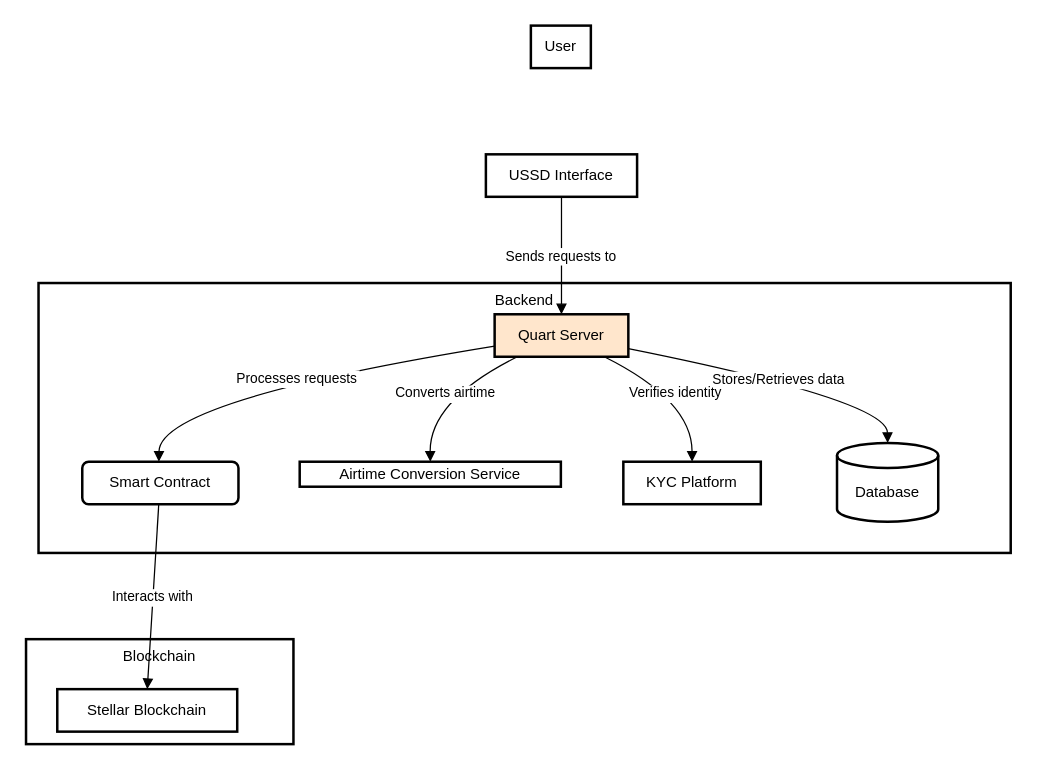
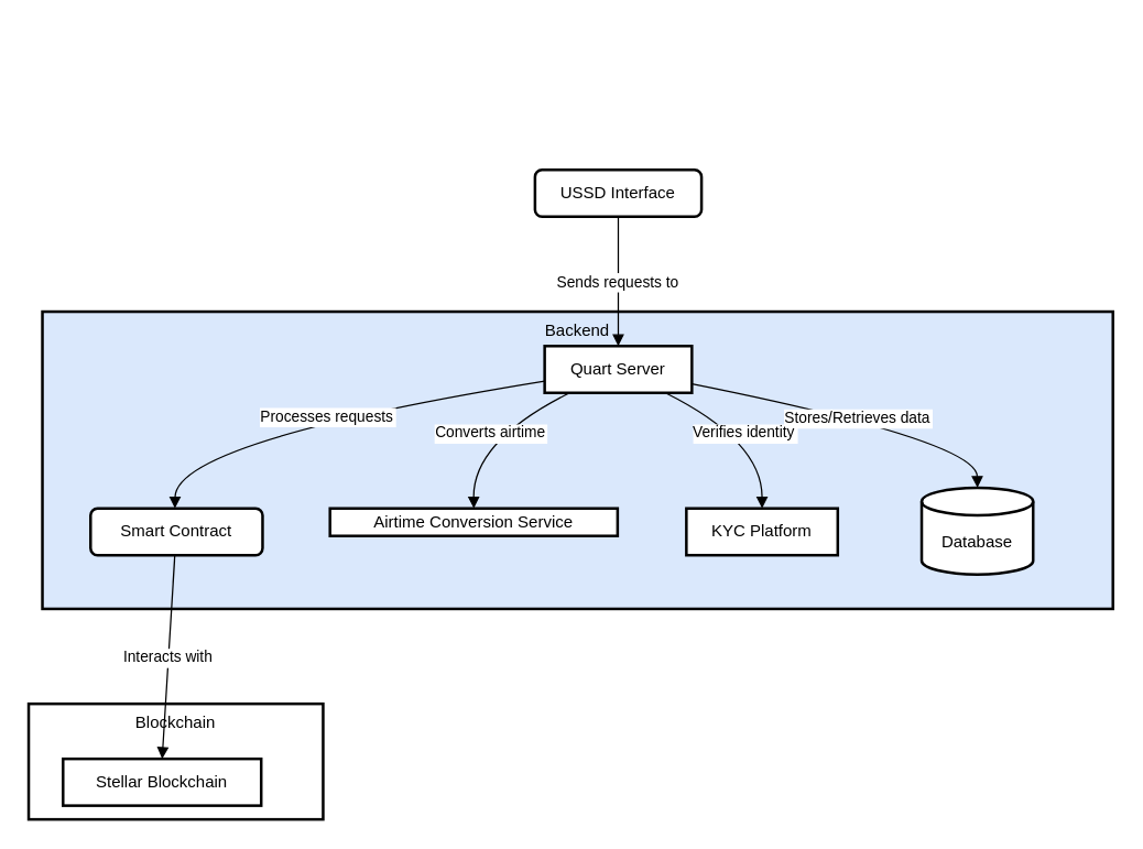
- <mxCell id="10" value="User" style="whiteSpace=wrap;strokeWidth=2;" vertex="1" parent="1"><mxGeometry x="424" y="20" width="48" height="34" as="geometry" /></mxCell>
- <mxCell id="11" value="USSD Interface" style="whiteSpace=wrap;strokeWidth=2;" vertex="1" parent="1"><mxGeometry x="388" y="123" width="121" height="34" as="geometry" /></mxCell>
+ <mxCell id="11" value="USSD Interface" style="whiteSpace=wrap;strokeWidth=2;rounded=1;" vertex="1" parent="1"><mxGeometry x="388" y="123" width="121" height="34" as="geometry" /></mxCell>
- <mxCell id="5" value="Quart Server" style="whiteSpace=wrap;strokeWidth=2;fillColor=#ffe6cc;" vertex="1" parent="1"><mxGeometry x="395" y="251" width="107" height="34" as="geometry" /></mxCell>
+ <mxCell id="5" value="Quart Server" style="whiteSpace=wrap;strokeWidth=2;" vertex="1" parent="1"><mxGeometry x="395" y="251" width="107" height="34" as="geometry" /></mxCell>
- <mxCell id="4" value="Backend" style="whiteSpace=wrap;strokeWidth=2;verticalAlign=top;" vertex="1" parent="1"><mxGeometry x="30" y="226" width="778" height="216" as="geometry" /></mxCell>
+ <mxCell id="4" value="Backend" style="whiteSpace=wrap;strokeWidth=2;verticalAlign=top;fillColor=#dae8fc;" vertex="1" parent="1"><mxGeometry x="30" y="226" width="778" height="216" as="geometry" /></mxCell>
